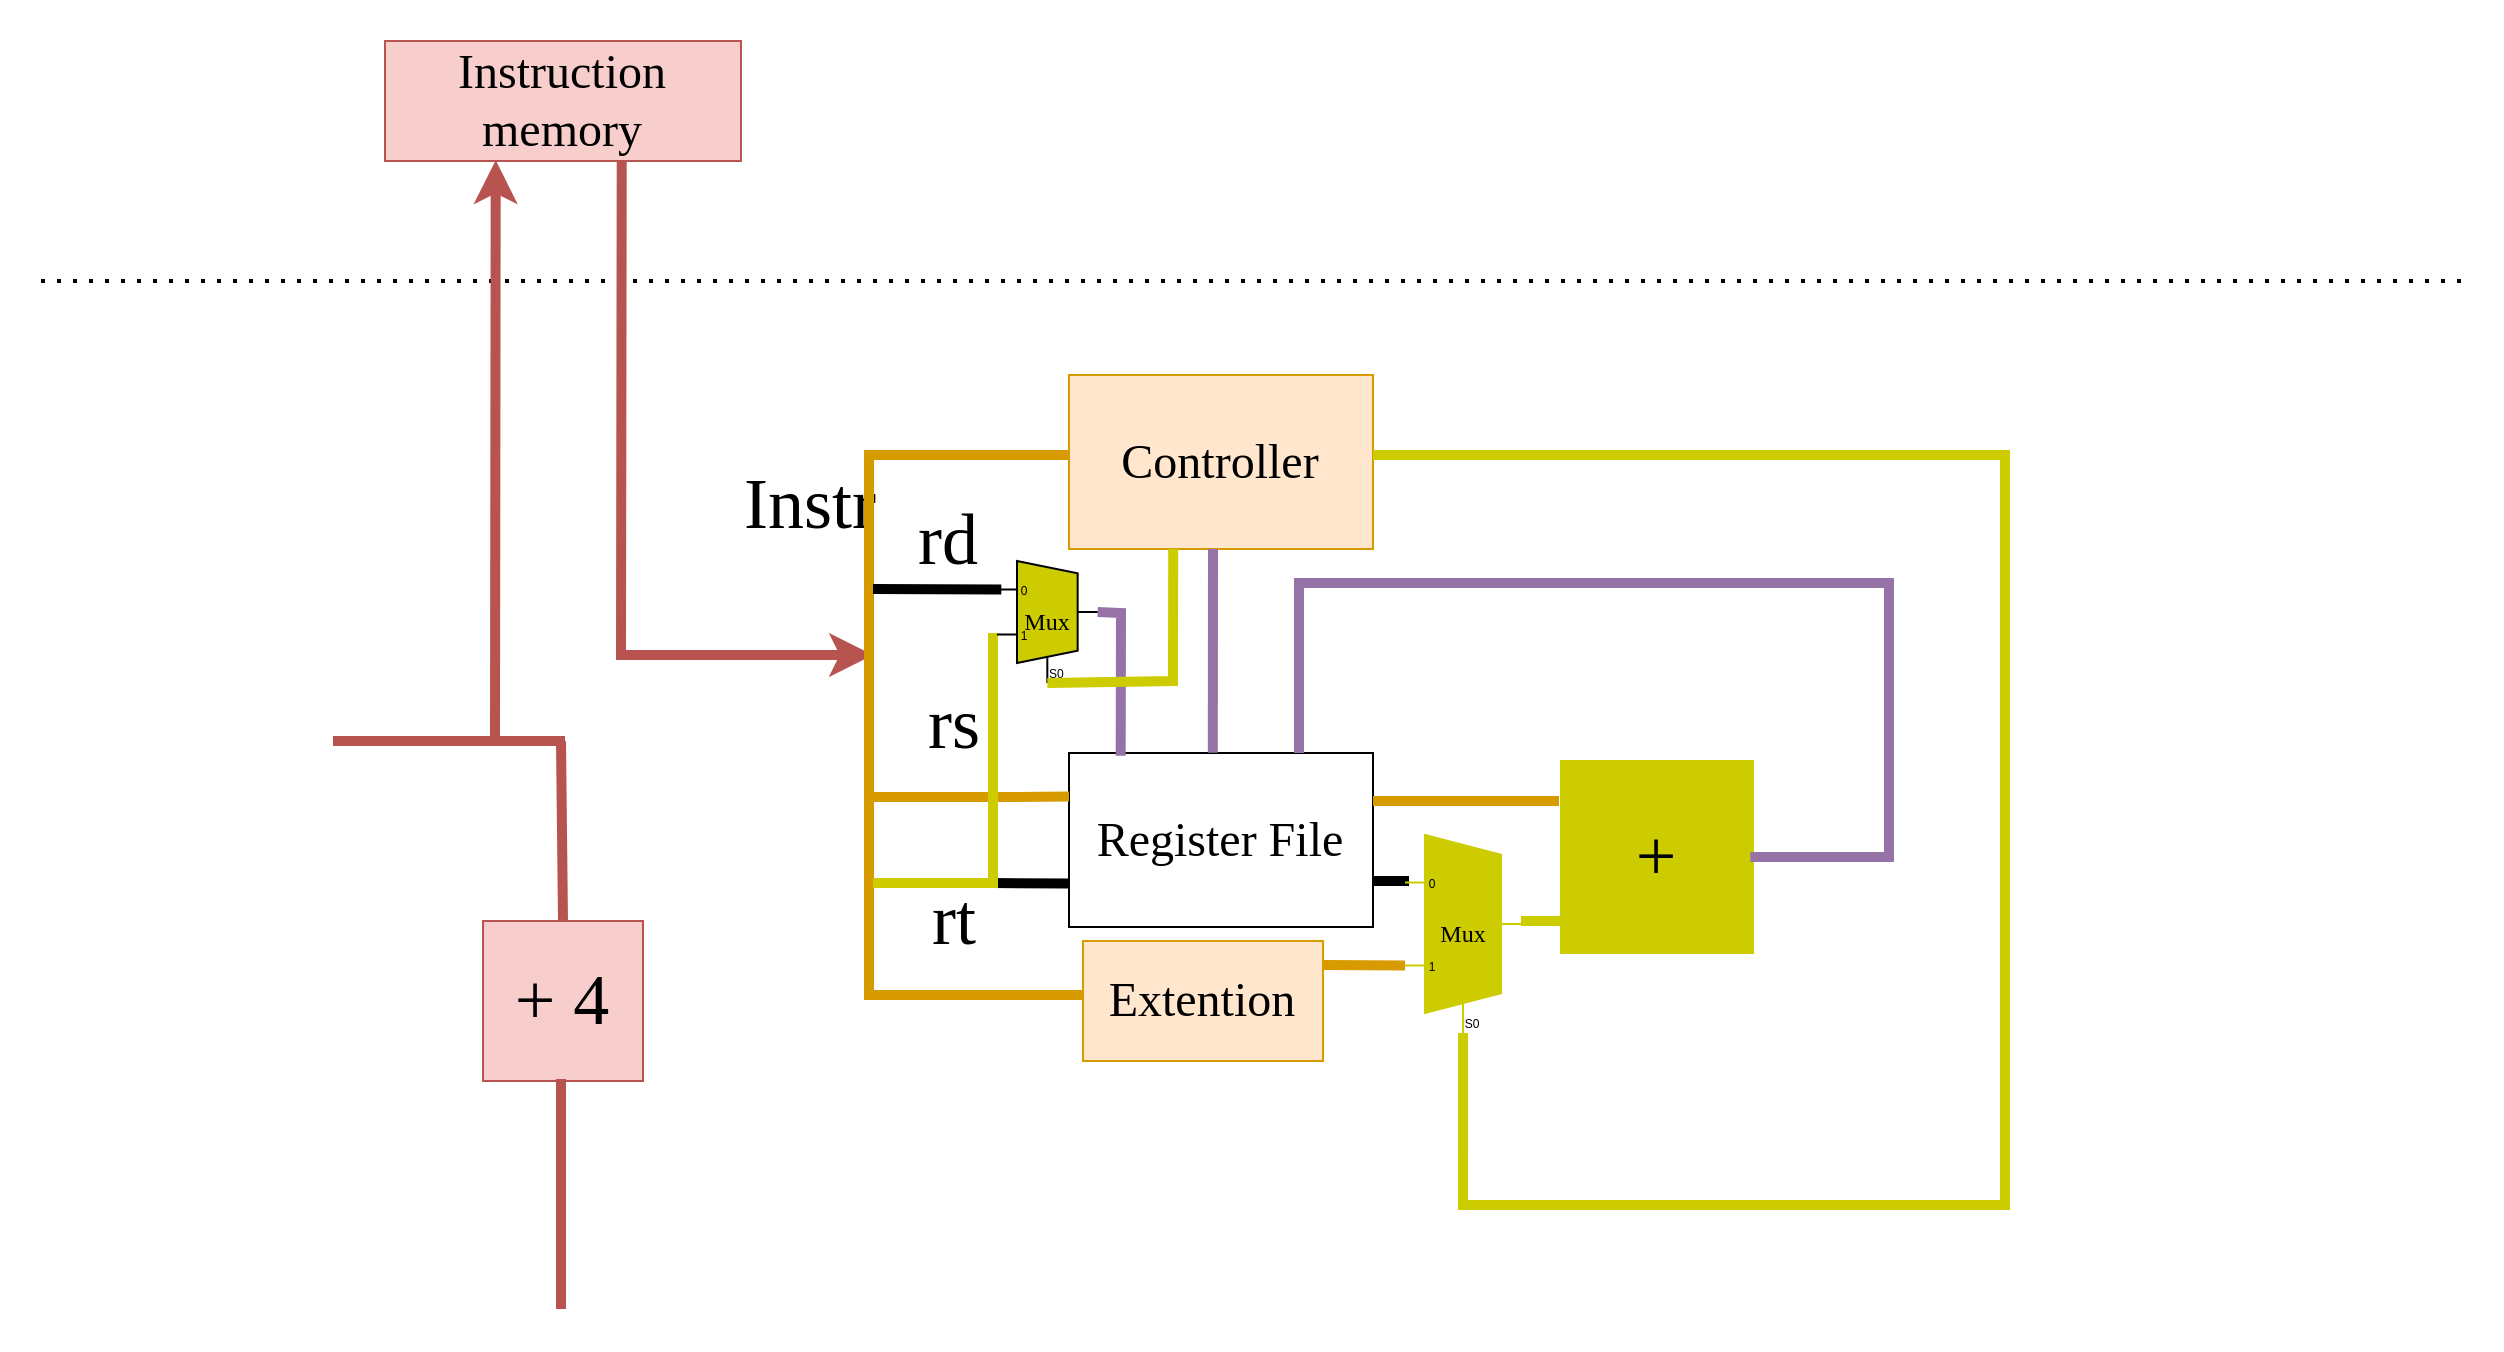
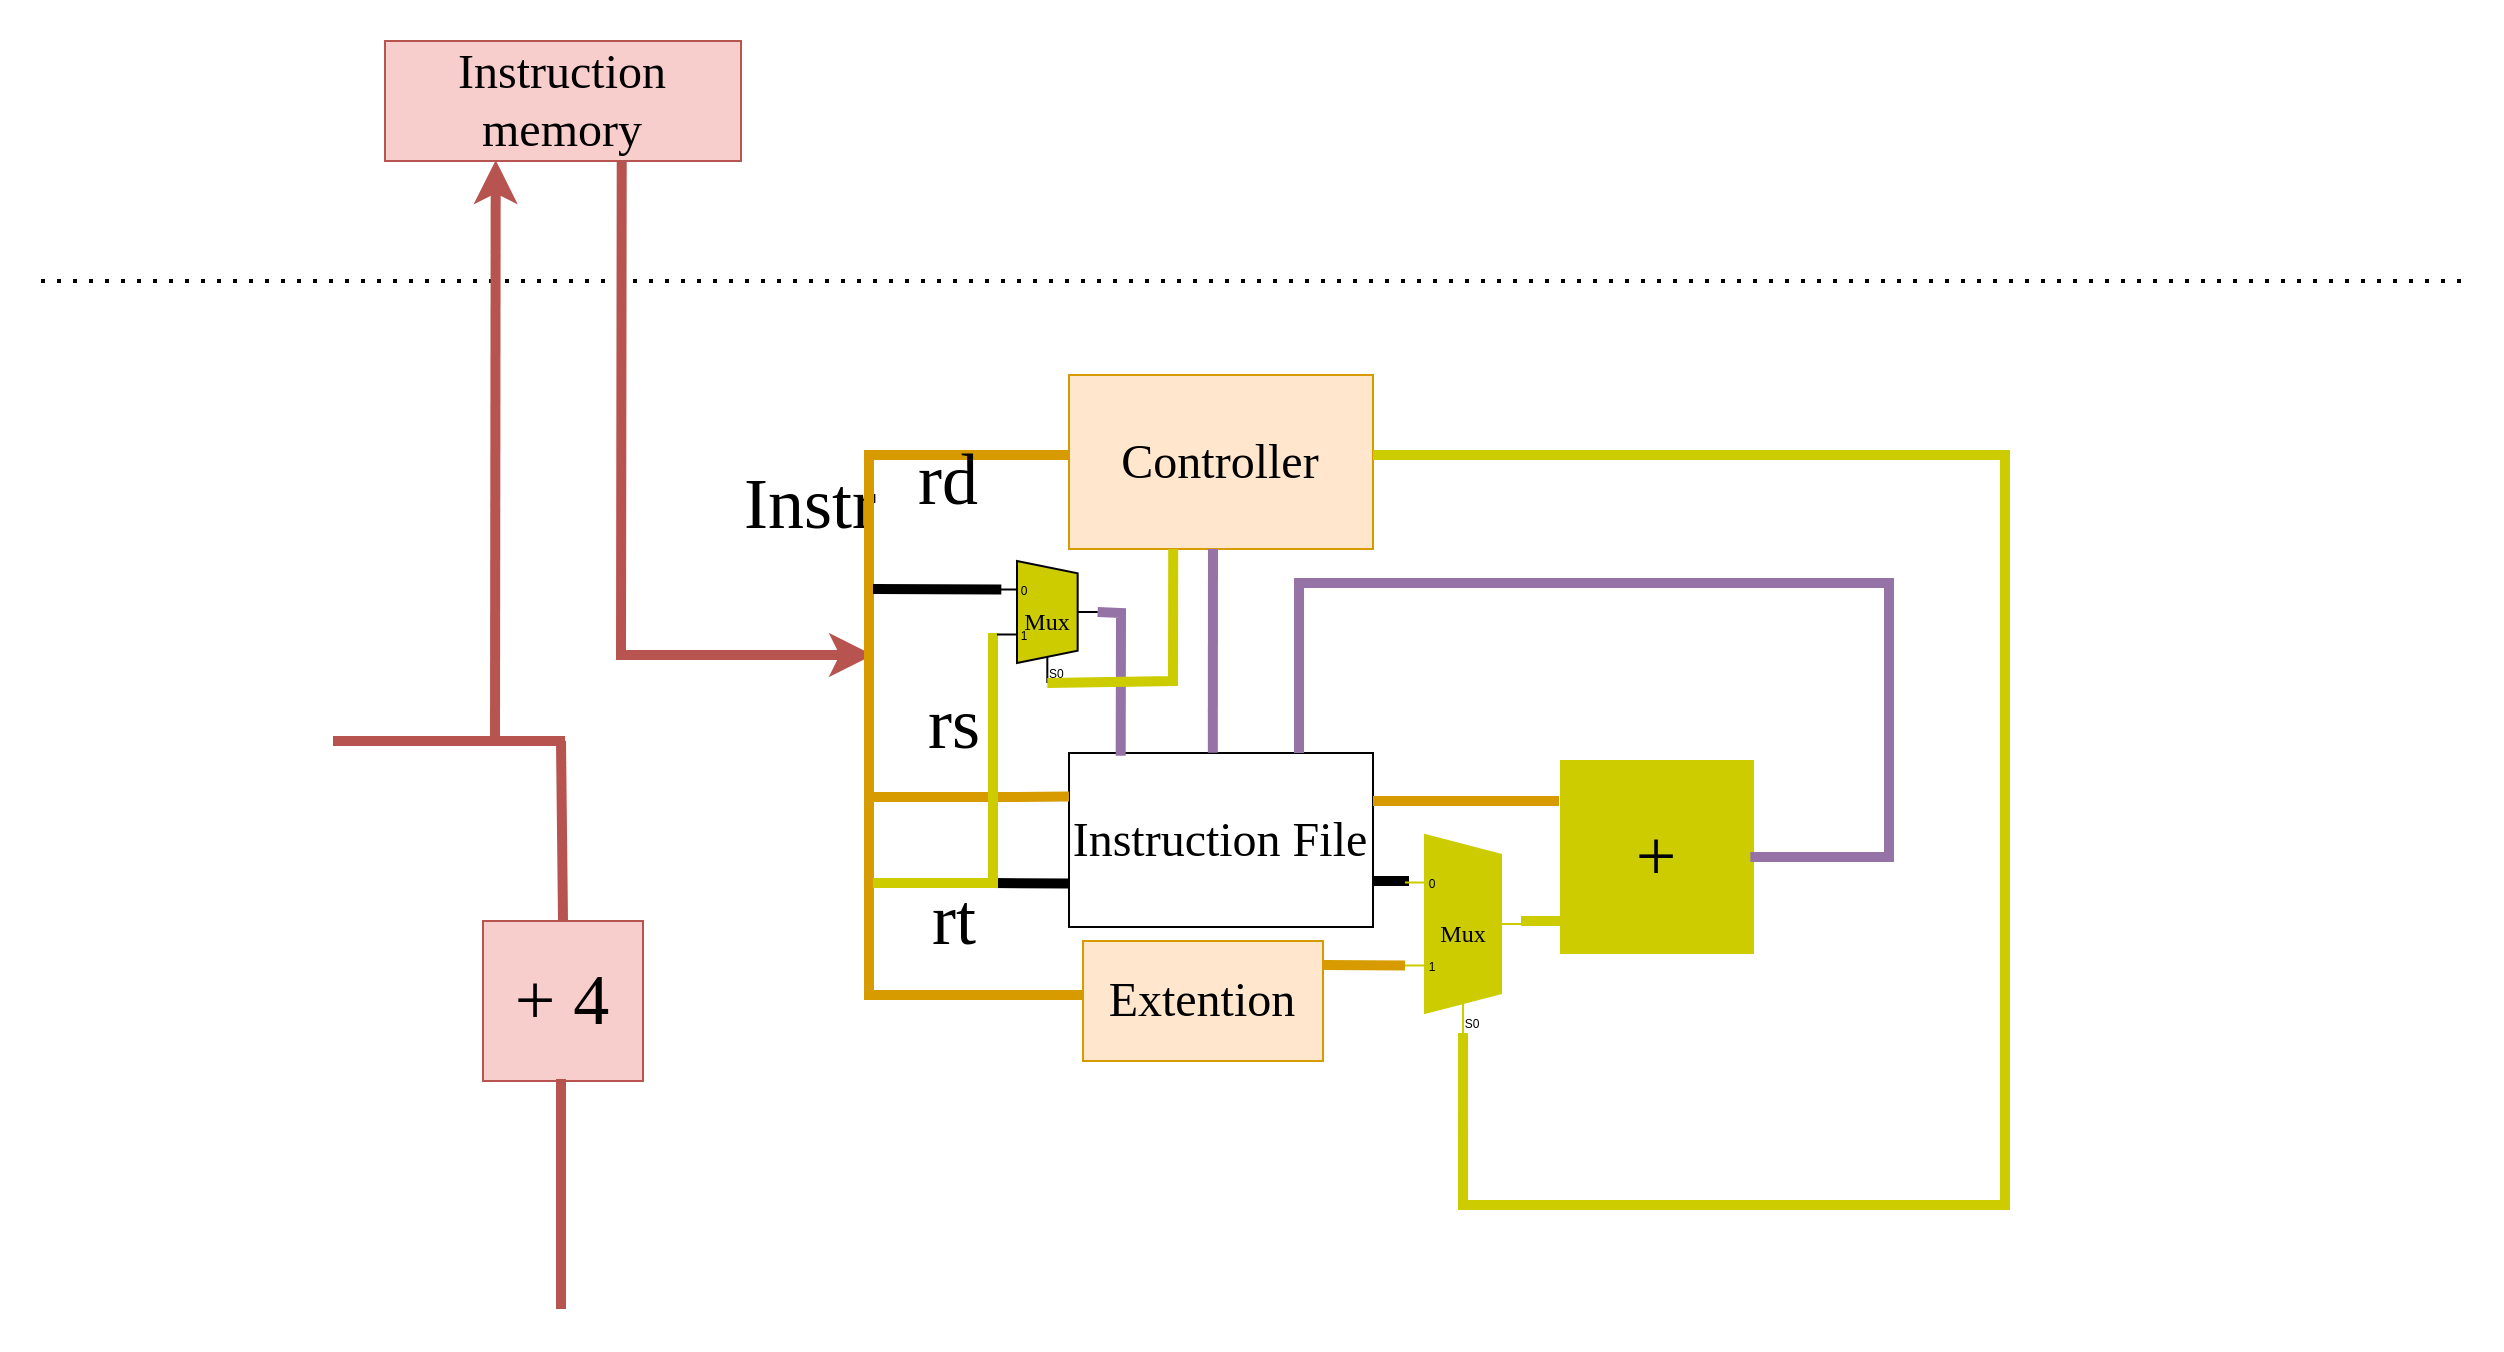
- <mxCell id="33" value="&lt;font style=&quot;font-size: 36px&quot; face=&quot;Ubuntu Mono&quot;&gt;rd&lt;/font&gt;" style="text;html=1;strokeColor=none;fillColor=none;align=center;verticalAlign=middle;whiteSpace=wrap;rounded=0;" vertex="1" parent="1"><mxGeometry x="454" y="260" width="40" height="20" as="geometry" /></mxCell>
+ <mxCell id="33" value="&lt;font style=&quot;font-size: 36px&quot; face=&quot;Ubuntu Mono&quot;&gt;rd&lt;/font&gt;" style="text;html=1;strokeColor=none;fillColor=none;align=center;verticalAlign=middle;whiteSpace=wrap;rounded=0;" vertex="1" parent="1"><mxGeometry x="454" y="230" width="40" height="20" as="geometry" /></mxCell>
- <mxCell id="7" value="&lt;font style=&quot;font-size: 24px&quot; face=&quot;Ubuntu Mono&quot;&gt;Register File&lt;/font&gt;" style="rounded=0;whiteSpace=wrap;html=1;" parent="1" vertex="1"><mxGeometry x="534" y="376" width="152" height="87" as="geometry" /></mxCell>
+ <mxCell id="7" value="&lt;font style=&quot;font-size: 24px&quot; face=&quot;Ubuntu Mono&quot;&gt;Instruction File&lt;/font&gt;" style="rounded=0;whiteSpace=wrap;html=1;" parent="1" vertex="1"><mxGeometry x="534" y="376" width="152" height="87" as="geometry" /></mxCell>
